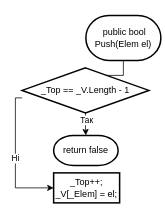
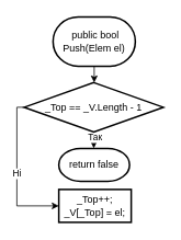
- <mxCell id="3" value="&amp;nbsp;public bool Push(Elem el)" style="strokeWidth=2;html=1;shape=mxgraph.flowchart.terminator;whiteSpace=wrap;" parent="1" vertex="1"><mxGeometry x="114" y="20" width="100" height="60" as="geometry" /></mxCell>
+ <mxCell id="3" value="&amp;nbsp;public bool Push(Elem el)" style="strokeWidth=2;html=1;shape=mxgraph.flowchart.terminator;whiteSpace=wrap;" parent="1" vertex="1"><mxGeometry x="64" y="20" width="100" height="60" as="geometry" /></mxCell>
- <mxCell id="6" value="_Top == _V.Length - 1" style="strokeWidth=2;html=1;shape=mxgraph.flowchart.decision;whiteSpace=wrap;" parent="1" vertex="1"><mxGeometry x="29" y="90" width="169" height="60" as="geometry" /></mxCell>
+ <mxCell id="6" value="_Top == _V.Length - 1" style="strokeWidth=2;html=1;shape=mxgraph.flowchart.decision;whiteSpace=wrap;" parent="1" vertex="1"><mxGeometry x="29" y="100" width="169" height="60" as="geometry" /></mxCell>
- <mxCell id="7" value="&lt;div&gt;_Top++;&lt;/div&gt;&lt;div&gt;&lt;span style=&quot;background-color: initial;&quot;&gt;_V[_Elem] = el;&lt;/span&gt;&lt;/div&gt;" style="whiteSpace=wrap;html=1;strokeWidth=2;" parent="1" vertex="1"><mxGeometry x="71" y="230" width="88" height="40" as="geometry" /></mxCell>
+ <mxCell id="7" value="&lt;div&gt;_Top++;&lt;/div&gt;&lt;div&gt;&lt;span style=&quot;background-color: initial;&quot;&gt;_V[_Top] = el;&lt;/span&gt;&lt;/div&gt;" style="whiteSpace=wrap;html=1;strokeWidth=2;" parent="1" vertex="1"><mxGeometry x="71" y="230" width="88" height="40" as="geometry" /></mxCell>
